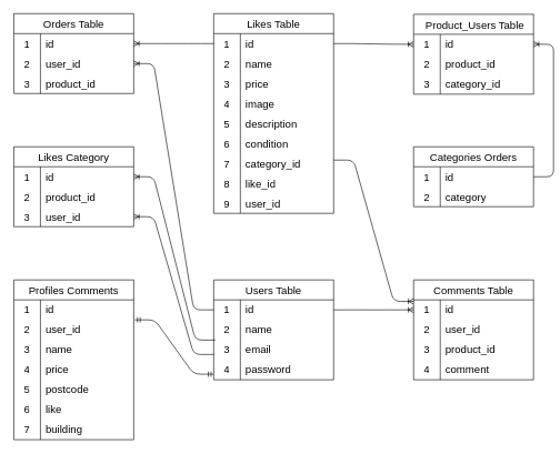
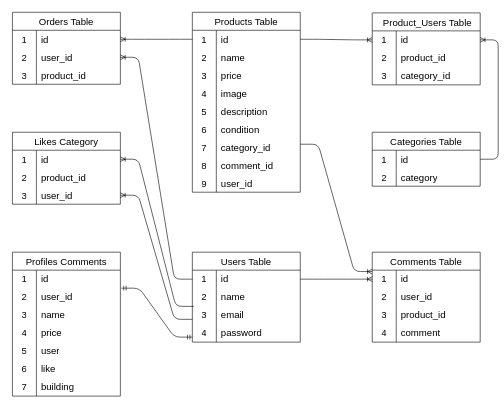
- <mxCell id="57" value="Likes Table" style="shape=table;startSize=30;container=1;collapsible=0;childLayout=tableLayout;fixedRows=1;rowLines=0;fontStyle=0;strokeColor=light-dark(#000000,#4D4D4D);fontSize=16;fontColor=light-dark(#000000,#000000);labelBackgroundColor=none;fillColor=none;" parent="1" vertex="1"><mxGeometry x="320" y="20" width="180" height="300" as="geometry" /></mxCell>
+ <mxCell id="57" value="Products Table" style="shape=table;startSize=30;container=1;collapsible=0;childLayout=tableLayout;fixedRows=1;rowLines=0;fontStyle=0;strokeColor=light-dark(#000000,#4D4D4D);fontSize=16;fontColor=light-dark(#000000,#000000);labelBackgroundColor=none;fillColor=none;" parent="1" vertex="1"><mxGeometry x="320" y="20" width="180" height="300" as="geometry" /></mxCell>
- <mxCell id="108" value="Categories Orders" style="shape=table;startSize=30;container=1;collapsible=0;childLayout=tableLayout;fixedRows=1;rowLines=0;fontStyle=0;strokeColor=light-dark(#000000,#4D4D4D);fontSize=16;fontColor=light-dark(#000000,#000000);labelBackgroundColor=none;fillColor=none;" parent="1" vertex="1"><mxGeometry x="620" y="220" width="180" height="90" as="geometry" /></mxCell>
+ <mxCell id="108" value="Categories Table" style="shape=table;startSize=30;container=1;collapsible=0;childLayout=tableLayout;fixedRows=1;rowLines=0;fontStyle=0;strokeColor=light-dark(#000000,#4D4D4D);fontSize=16;fontColor=light-dark(#000000,#000000);labelBackgroundColor=none;fillColor=none;" parent="1" vertex="1"><mxGeometry x="620" y="220" width="180" height="90" as="geometry" /></mxCell>
- <mxCell id="81" value="like_id" style="shape=partialRectangle;html=1;whiteSpace=wrap;connectable=0;fillColor=none;top=0;left=0;bottom=0;right=0;align=left;spacingLeft=6;overflow=hidden;strokeColor=light-dark(#000000,#4D4D4D);fontSize=16;fontColor=light-dark(#000000,#000000);labelBackgroundColor=none;" parent="79" vertex="1"><mxGeometry x="40" width="140" height="30" as="geometry"><mxRectangle width="140" height="30" as="alternateBounds" /></mxGeometry></mxCell>
+ <mxCell id="81" value="comment_id" style="shape=partialRectangle;html=1;whiteSpace=wrap;connectable=0;fillColor=none;top=0;left=0;bottom=0;right=0;align=left;spacingLeft=6;overflow=hidden;strokeColor=light-dark(#000000,#4D4D4D);fontSize=16;fontColor=light-dark(#000000,#000000);labelBackgroundColor=none;" parent="79" vertex="1"><mxGeometry x="40" width="140" height="30" as="geometry"><mxRectangle width="140" height="30" as="alternateBounds" /></mxGeometry></mxCell>
- <mxCell id="50" value="postcode" style="shape=partialRectangle;html=1;whiteSpace=wrap;connectable=0;fillColor=none;top=0;left=0;bottom=0;right=0;align=left;spacingLeft=6;overflow=hidden;strokeColor=light-dark(#000000,#4D4D4D);fontSize=16;fontColor=light-dark(#000000,#000000);" parent="48" vertex="1"><mxGeometry x="40" width="140" height="30" as="geometry"><mxRectangle width="140" height="30" as="alternateBounds" /></mxGeometry></mxCell>
+ <mxCell id="50" value="user" style="shape=partialRectangle;html=1;whiteSpace=wrap;connectable=0;fillColor=none;top=0;left=0;bottom=0;right=0;align=left;spacingLeft=6;overflow=hidden;strokeColor=light-dark(#000000,#4D4D4D);fontSize=16;fontColor=light-dark(#000000,#000000);" parent="48" vertex="1"><mxGeometry x="40" width="140" height="30" as="geometry"><mxRectangle width="140" height="30" as="alternateBounds" /></mxGeometry></mxCell>
